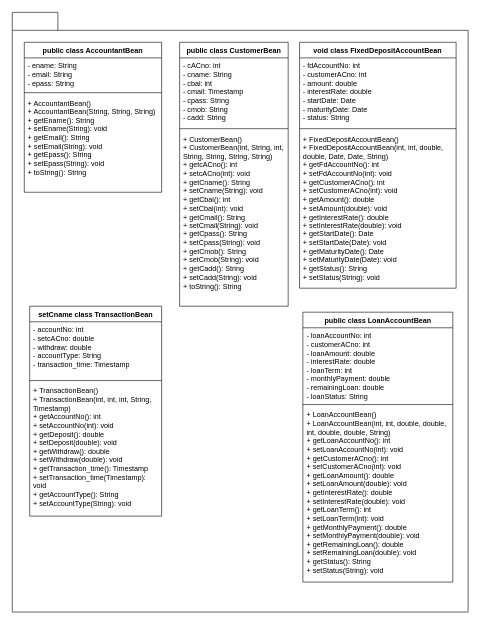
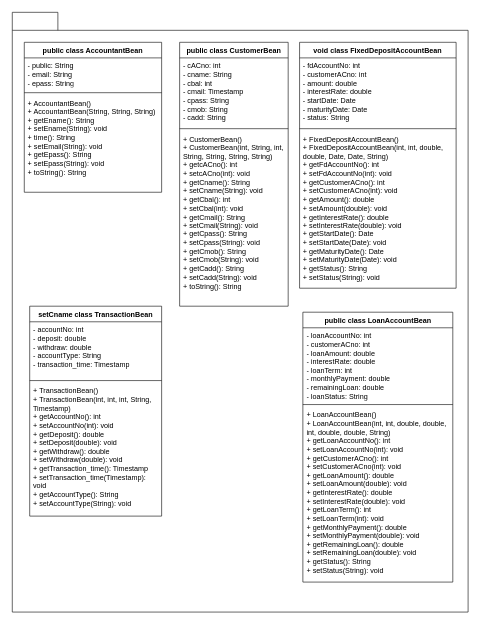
- <mxCell id="4" value="- ename: String&lt;div&gt;- email: String&lt;/div&gt;&lt;div&gt;- epass: String&lt;/div&gt;" style="text;strokeColor=none;fillColor=none;align=left;verticalAlign=top;spacingLeft=4;spacingRight=4;overflow=hidden;rotatable=0;points=[[0,0.5],[1,0.5]];portConstraint=eastwest;whiteSpace=wrap;html=1;" parent="3" vertex="1"><mxGeometry y="26" width="229" height="54" as="geometry" /></mxCell>
+ <mxCell id="4" value="- public: String&lt;div&gt;- email: String&lt;/div&gt;&lt;div&gt;- epass: String&lt;/div&gt;" style="text;strokeColor=none;fillColor=none;align=left;verticalAlign=top;spacingLeft=4;spacingRight=4;overflow=hidden;rotatable=0;points=[[0,0.5],[1,0.5]];portConstraint=eastwest;whiteSpace=wrap;html=1;" parent="3" vertex="1"><mxGeometry y="26" width="229" height="54" as="geometry" /></mxCell>
- <mxCell id="6" value="+ AccountantBean()&lt;div&gt;+ AccountantBean(String, String, String)&lt;/div&gt;&lt;div&gt;+ getEname(): String&lt;/div&gt;&lt;div&gt;+ setEname(String): void&lt;/div&gt;&lt;div&gt;+ getEmail(): String&lt;/div&gt;&lt;div&gt;+ setEmail(String): void&lt;/div&gt;&lt;div&gt;+ getEpass(): String&lt;/div&gt;&lt;div&gt;+ setEpass(String): void&lt;/div&gt;&lt;div&gt;+ toString(): String&lt;br&gt;&lt;div&gt;&lt;br&gt;&lt;/div&gt;&lt;/div&gt;" style="text;strokeColor=none;fillColor=none;align=left;verticalAlign=top;spacingLeft=4;spacingRight=4;overflow=hidden;rotatable=0;points=[[0,0.5],[1,0.5]];portConstraint=eastwest;whiteSpace=wrap;html=1;" parent="3" vertex="1"><mxGeometry y="88" width="229" height="162" as="geometry" /></mxCell>
+ <mxCell id="6" value="+ AccountantBean()&lt;div&gt;+ AccountantBean(String, String, String)&lt;/div&gt;&lt;div&gt;+ getEname(): String&lt;/div&gt;&lt;div&gt;+ setEname(String): void&lt;/div&gt;&lt;div&gt;+ time(): String&lt;/div&gt;&lt;div&gt;+ setEmail(String): void&lt;/div&gt;&lt;div&gt;+ getEpass(): String&lt;/div&gt;&lt;div&gt;+ setEpass(String): void&lt;/div&gt;&lt;div&gt;+ toString(): String&lt;br&gt;&lt;div&gt;&lt;br&gt;&lt;/div&gt;&lt;/div&gt;" style="text;strokeColor=none;fillColor=none;align=left;verticalAlign=top;spacingLeft=4;spacingRight=4;overflow=hidden;rotatable=0;points=[[0,0.5],[1,0.5]];portConstraint=eastwest;whiteSpace=wrap;html=1;" parent="3" vertex="1"><mxGeometry y="88" width="229" height="162" as="geometry" /></mxCell>
- <mxCell id="20" value="- accountNo: int&lt;div&gt;- setcACno: double&lt;/div&gt;&lt;div&gt;- withdraw: double&lt;/div&gt;&lt;div&gt;- accountType: String&lt;/div&gt;&lt;div&gt;- transaction_time: Timestamp&lt;/div&gt;" style="text;strokeColor=none;fillColor=none;align=left;verticalAlign=top;spacingLeft=4;spacingRight=4;overflow=hidden;rotatable=0;points=[[0,0.5],[1,0.5]];portConstraint=eastwest;whiteSpace=wrap;html=1;" vertex="1" parent="19"><mxGeometry y="26" width="220" height="94" as="geometry" /></mxCell>
+ <mxCell id="20" value="- accountNo: int&lt;div&gt;- deposit: double&lt;/div&gt;&lt;div&gt;- withdraw: double&lt;/div&gt;&lt;div&gt;- accountType: String&lt;/div&gt;&lt;div&gt;- transaction_time: Timestamp&lt;/div&gt;" style="text;strokeColor=none;fillColor=none;align=left;verticalAlign=top;spacingLeft=4;spacingRight=4;overflow=hidden;rotatable=0;points=[[0,0.5],[1,0.5]];portConstraint=eastwest;whiteSpace=wrap;html=1;" vertex="1" parent="19"><mxGeometry y="26" width="220" height="94" as="geometry" /></mxCell>
